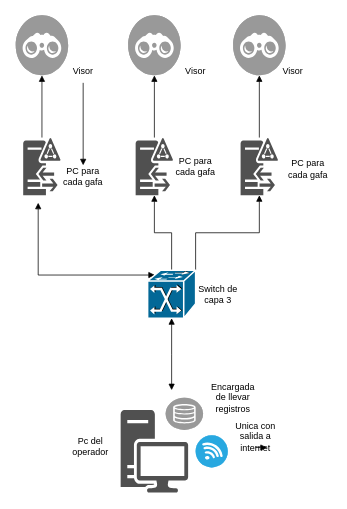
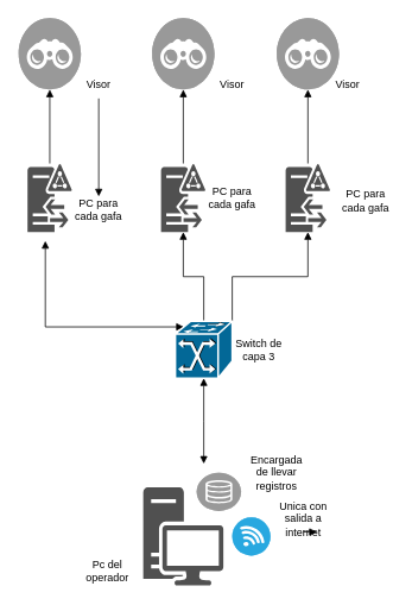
- <mxCell id="19" value="Pc del operador" style="text;html=1;strokeColor=none;fillColor=none;align=center;verticalAlign=middle;whiteSpace=wrap;rounded=0;" vertex="1" parent="1"><mxGeometry x="90" y="580" width="60" height="30" as="geometry" /></mxCell>
+ <mxCell id="19" value="Pc del operador" style="text;html=1;strokeColor=none;fillColor=none;align=center;verticalAlign=middle;whiteSpace=wrap;rounded=0;" vertex="1" parent="1"><mxGeometry x="90" y="625" width="60" height="30" as="geometry" /></mxCell>
